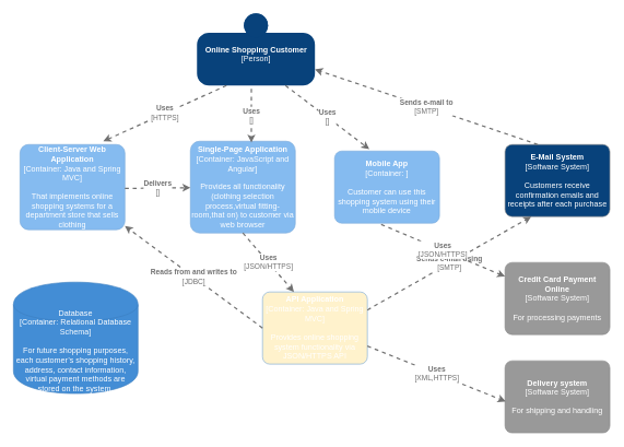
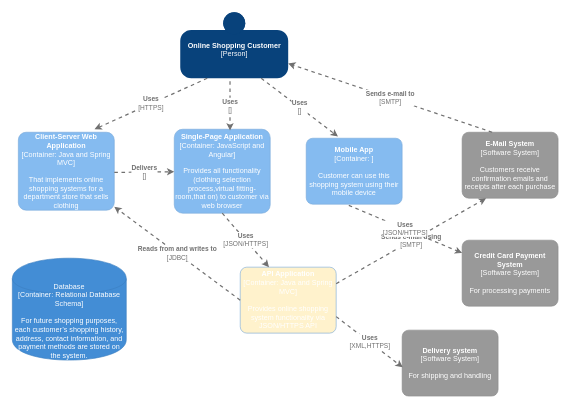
- <mxCell id="10" value="&lt;b&gt;E-Mail System&lt;/b&gt;&lt;div&gt;[Software System]&lt;/div&gt;&lt;br&gt;&lt;div&gt;Customers receive confirmation emails and receipts after each purchase&lt;/div&gt;" style="rounded=1;whiteSpace=wrap;html=1;labelBackgroundColor=none;fillColor=#08427b;fontColor=#ffffff;align=center;arcSize=10;strokeColor=#8A8A8A;metaEdit=1;metaData={&quot;c4Type&quot;:{&quot;editable&quot;:false}};points=[[0.25,0,0],[0.5,0,0],[0.75,0,0],[1,0.25,0],[1,0.5,0],[1,0.75,0],[0.75,1,0],[0.5,1,0],[0.25,1,0],[0,0.75,0],[0,0.5,0],[0,0.25,0]];" vertex="1" parent="1"><mxGeometry x="770" y="220" width="160" height="110.0" as="geometry" /></mxCell>
+ <mxCell id="10" value="&lt;b&gt;E-Mail System&lt;/b&gt;&lt;div&gt;[Software System]&lt;/div&gt;&lt;br&gt;&lt;div&gt;Customers receive confirmation emails and receipts after each purchase&lt;/div&gt;" style="rounded=1;whiteSpace=wrap;html=1;labelBackgroundColor=none;fillColor=#999999;fontColor=#ffffff;align=center;arcSize=10;strokeColor=#8A8A8A;metaEdit=1;metaData={&quot;c4Type&quot;:{&quot;editable&quot;:false}};points=[[0.25,0,0],[0.5,0,0],[0.75,0,0],[1,0.25,0],[1,0.5,0],[1,0.75,0],[0.75,1,0],[0.5,1,0],[0.25,1,0],[0,0.75,0],[0,0.5,0],[0,0.25,0]];" vertex="1" parent="1"><mxGeometry x="770" y="220" width="160" height="110.0" as="geometry" /></mxCell>
- <mxCell id="9" value="&lt;b&gt;Credit Card Payment Online&lt;/b&gt;&lt;div&gt;[Software System]&lt;/div&gt;&lt;br&gt;&lt;div&gt;For processing payments&lt;/div&gt;" style="rounded=1;whiteSpace=wrap;html=1;labelBackgroundColor=none;fillColor=#999999;fontColor=#ffffff;align=center;arcSize=10;strokeColor=#8A8A8A;metaEdit=1;metaData={&quot;c4Type&quot;:{&quot;editable&quot;:false}};points=[[0.25,0,0],[0.5,0,0],[0.75,0,0],[1,0.25,0],[1,0.5,0],[1,0.75,0],[0.75,1,0],[0.5,1,0],[0.25,1,0],[0,0.75,0],[0,0.5,0],[0,0.25,0]];" vertex="1" parent="1"><mxGeometry x="770" y="400" width="160" height="110.0" as="geometry" /></mxCell>
+ <mxCell id="9" value="&lt;b&gt;Credit Card Payment System&lt;/b&gt;&lt;div&gt;[Software System]&lt;/div&gt;&lt;br&gt;&lt;div&gt;For processing payments&lt;/div&gt;" style="rounded=1;whiteSpace=wrap;html=1;labelBackgroundColor=none;fillColor=#999999;fontColor=#ffffff;align=center;arcSize=10;strokeColor=#8A8A8A;metaEdit=1;metaData={&quot;c4Type&quot;:{&quot;editable&quot;:false}};points=[[0.25,0,0],[0.5,0,0],[0.75,0,0],[1,0.25,0],[1,0.5,0],[1,0.75,0],[0.75,1,0],[0.5,1,0],[0.25,1,0],[0,0.75,0],[0,0.5,0],[0,0.25,0]];" vertex="1" parent="1"><mxGeometry x="770" y="400" width="160" height="110.0" as="geometry" /></mxCell>
- <mxCell id="5" value="Database&lt;div&gt;[Container:&amp;nbsp;Relational Database Schema]&lt;/div&gt;&lt;br&gt;&lt;div&gt;For future shopping purposes, each customer’s shopping history, address, contact information, virtual payment methods are stored on the system. &lt;/div&gt;" style="shape=cylinder;whiteSpace=wrap;html=1;boundedLbl=1;rounded=0;labelBackgroundColor=none;fillColor=#438DD5;fontSize=12;fontColor=#ffffff;align=center;strokeColor=#3C7FC0;metaEdit=1;points=[[0.5,0,0],[1,0.25,0],[1,0.5,0],[1,0.75,0],[0.5,1,0],[0,0.75,0],[0,0.5,0],[0,0.25,0]];metaData={&quot;c4Type&quot;:{&quot;editable&quot;:false}};" vertex="1" parent="1"><mxGeometry x="20" y="430" width="190" height="170" as="geometry" /></mxCell>
+ <mxCell id="5" value="Database&lt;div&gt;[Container:&amp;nbsp;Relational Database Schema]&lt;/div&gt;&lt;br&gt;&lt;div&gt;For future shopping purposes, each customer’s shopping history, address, contact information, and payment methods are stored on the system. &lt;/div&gt;" style="shape=cylinder;whiteSpace=wrap;html=1;boundedLbl=1;rounded=0;labelBackgroundColor=none;fillColor=#438DD5;fontSize=12;fontColor=#ffffff;align=center;strokeColor=#3C7FC0;metaEdit=1;points=[[0.5,0,0],[1,0.25,0],[1,0.5,0],[1,0.75,0],[0.5,1,0],[0,0.75,0],[0,0.5,0],[0,0.25,0]];metaData={&quot;c4Type&quot;:{&quot;editable&quot;:false}};" vertex="1" parent="1"><mxGeometry x="20" y="430" width="190" height="170" as="geometry" /></mxCell>
- <mxCell id="8" value="&lt;b&gt;Delivery system&lt;/b&gt;&lt;div&gt;[Software System]&lt;/div&gt;&lt;br&gt;&lt;div&gt;For shipping and handling&lt;/div&gt;" style="rounded=1;whiteSpace=wrap;html=1;labelBackgroundColor=none;fillColor=#999999;fontColor=#ffffff;align=center;arcSize=10;strokeColor=#8A8A8A;metaEdit=1;metaData={&quot;c4Type&quot;:{&quot;editable&quot;:false}};points=[[0.25,0,0],[0.5,0,0],[0.75,0,0],[1,0.25,0],[1,0.5,0],[1,0.75,0],[0.75,1,0],[0.5,1,0],[0.25,1,0],[0,0.75,0],[0,0.5,0],[0,0.25,0]];" vertex="1" parent="1"><mxGeometry x="770" y="550" width="160" height="110.0" as="geometry" /></mxCell>
+ <mxCell id="8" value="&lt;b&gt;Delivery system&lt;/b&gt;&lt;div&gt;[Software System]&lt;/div&gt;&lt;br&gt;&lt;div&gt;For shipping and handling&lt;/div&gt;" style="rounded=1;whiteSpace=wrap;html=1;labelBackgroundColor=none;fillColor=#999999;fontColor=#ffffff;align=center;arcSize=10;strokeColor=#8A8A8A;metaEdit=1;metaData={&quot;c4Type&quot;:{&quot;editable&quot;:false}};points=[[0.25,0,0],[0.5,0,0],[0.75,0,0],[1,0.25,0],[1,0.5,0],[1,0.75,0],[0.75,1,0],[0.5,1,0],[0.25,1,0],[0,0.75,0],[0,0.5,0],[0,0.25,0]];" vertex="1" parent="1"><mxGeometry x="670" y="550" width="160" height="110.0" as="geometry" /></mxCell>
